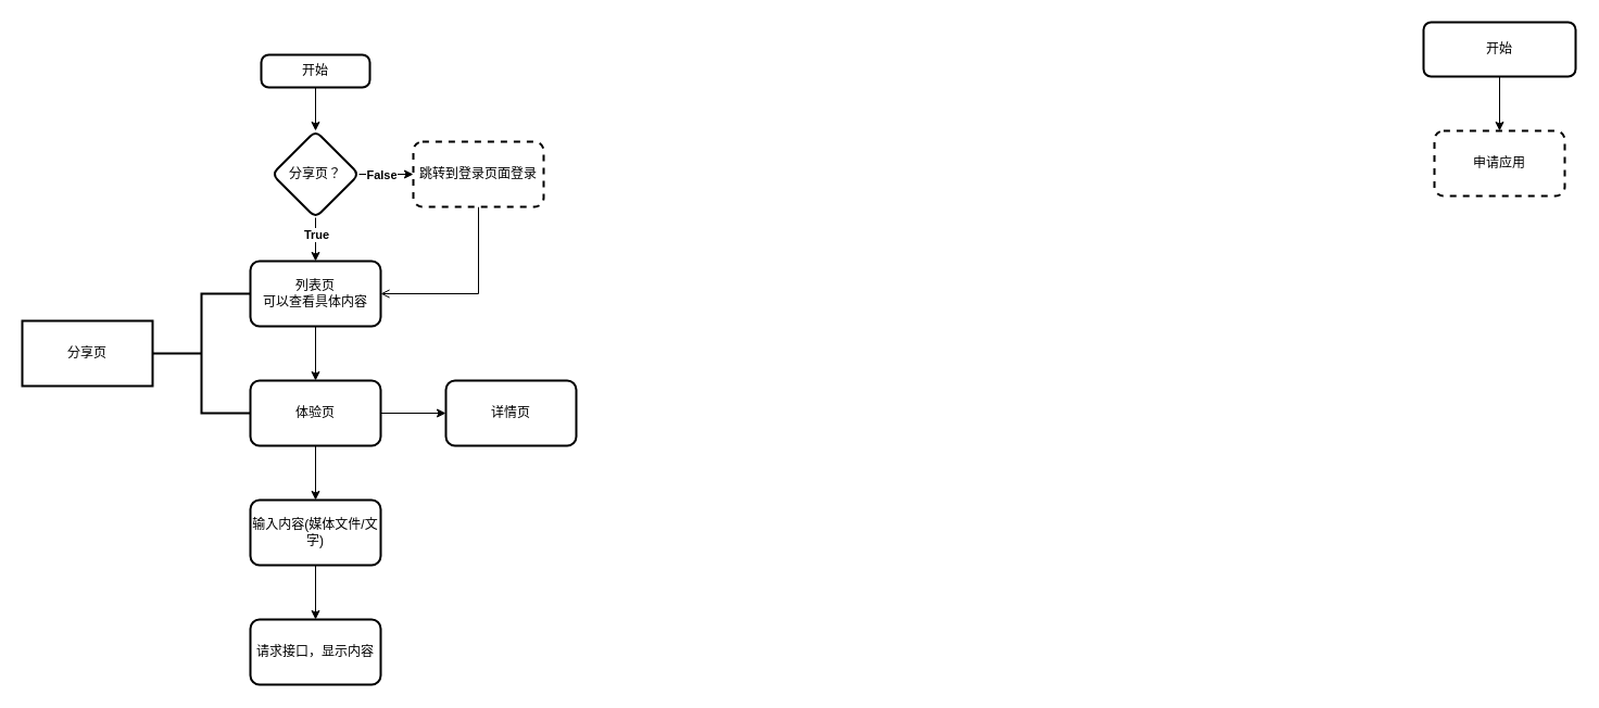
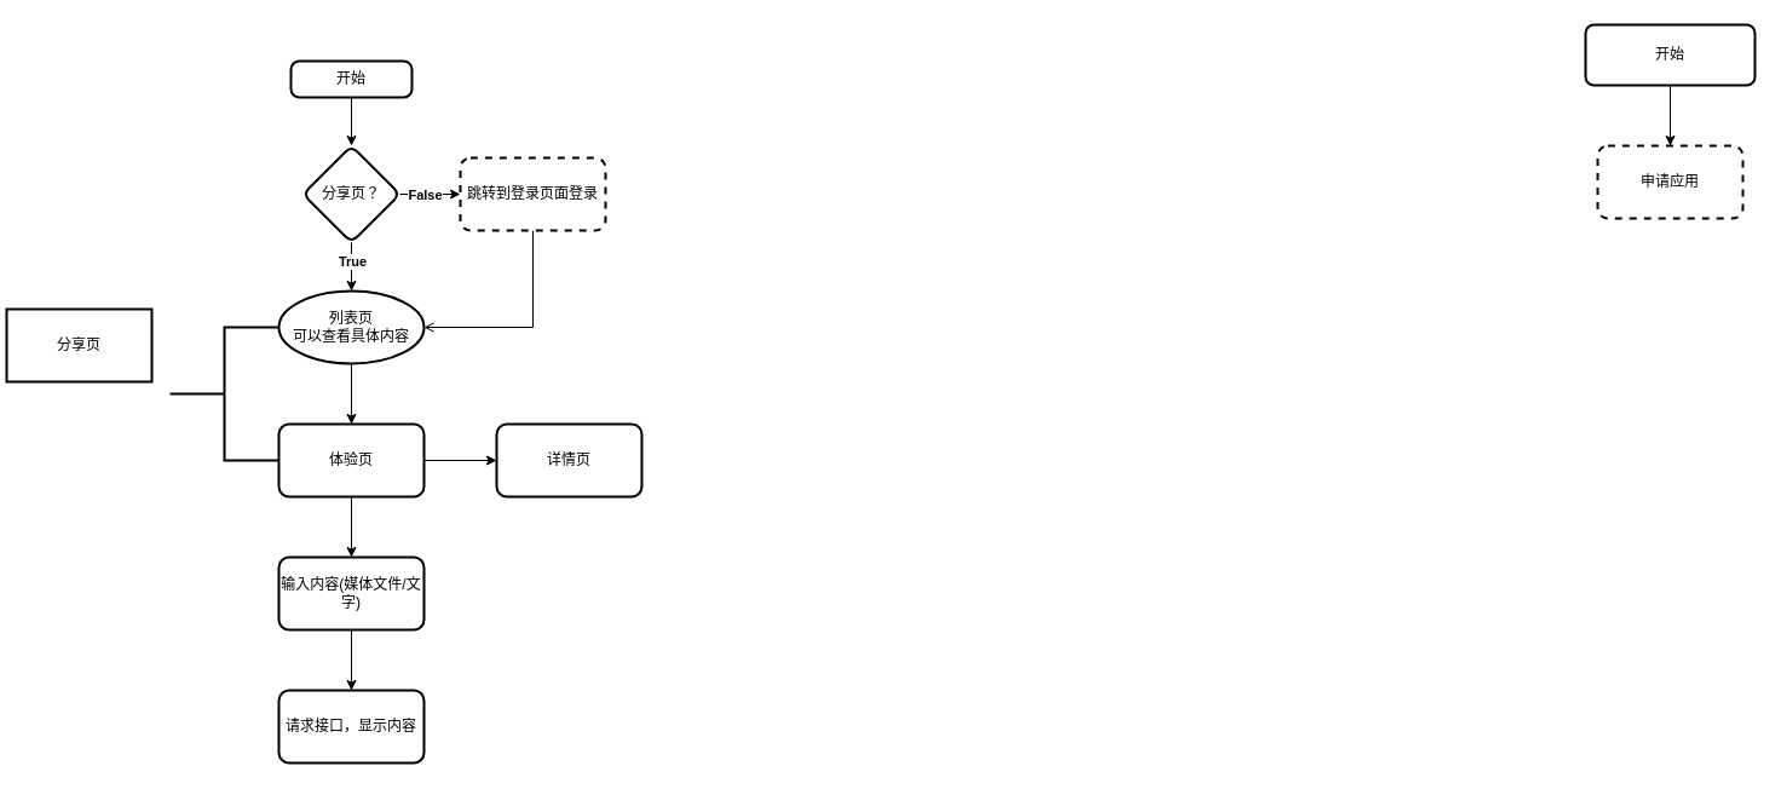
- <mxCell id="10" value="列表页&lt;br&gt;可以查看具体内容" style="whiteSpace=wrap;html=1;rounded=1;strokeWidth=2;arcSize=14;" parent="1" vertex="1"><mxGeometry x="230" y="240" width="120" height="60" as="geometry" /></mxCell>
+ <mxCell id="10" value="列表页&lt;br&gt;可以查看具体内容" style="ellipse;whiteSpace=wrap;html=1;strokeWidth=2;arcSize=14;" parent="1" vertex="1"><mxGeometry x="230" y="240" width="120" height="60" as="geometry" /></mxCell>
- <mxCell id="21" value="分享页" style="whiteSpace=wrap;html=1;align=center;strokeWidth=2;rounded=0;shadow=0;" parent="1" vertex="1"><mxGeometry x="20" y="295" width="120" height="60" as="geometry" /></mxCell>
+ <mxCell id="21" value="分享页" style="whiteSpace=wrap;html=1;align=center;strokeWidth=2;rounded=0;shadow=0;" parent="1" vertex="1"><mxGeometry x="5" y="255" width="120" height="60" as="geometry" /></mxCell>
